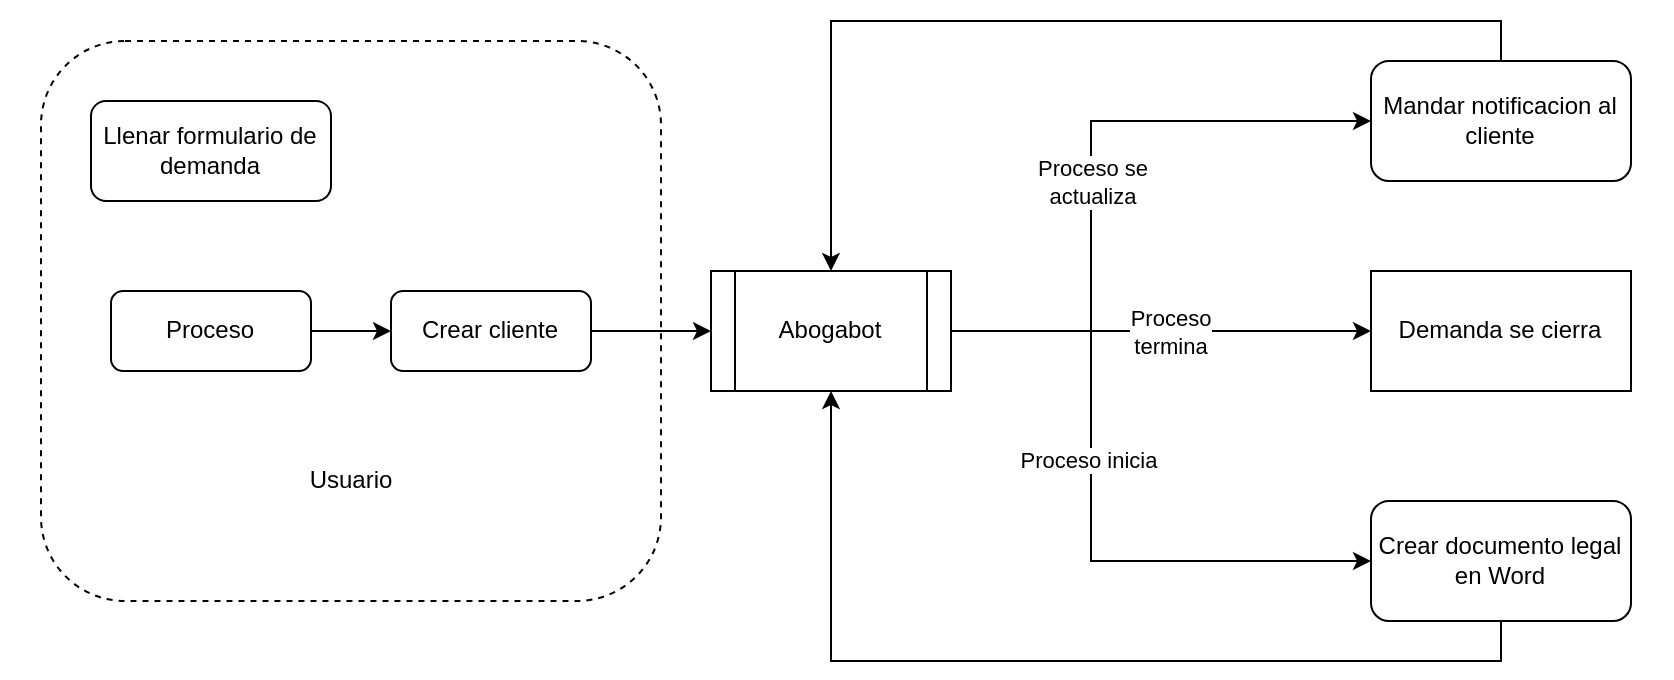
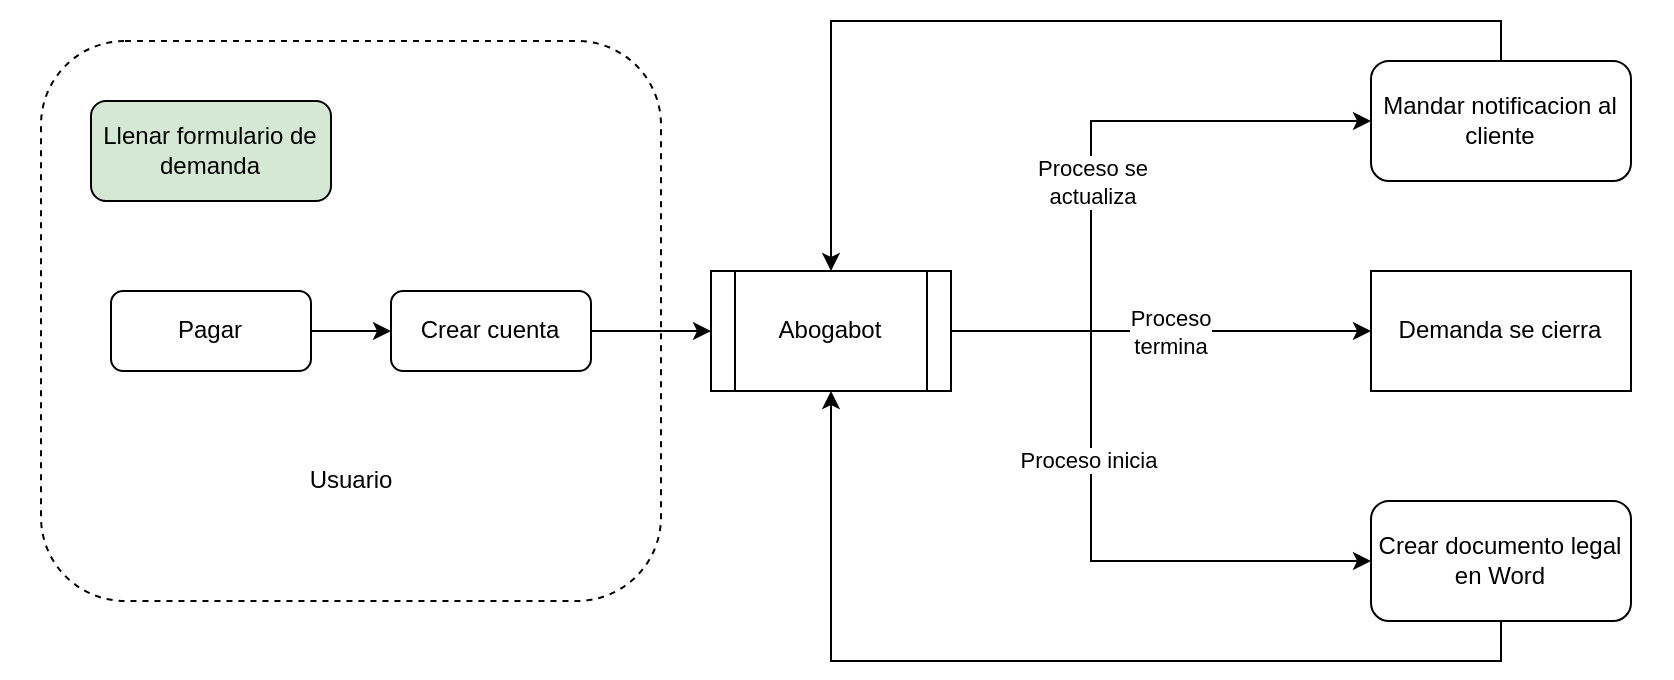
- <mxCell id="9" value="Llenar formulario de demanda" style="rounded=1;whiteSpace=wrap;html=1;" vertex="1" parent="1"><mxGeometry x="45" y="50" width="120" height="50" as="geometry" /></mxCell>
+ <mxCell id="9" value="Llenar formulario de demanda" style="rounded=1;whiteSpace=wrap;html=1;fillColor=#d5e8d4;" vertex="1" parent="1"><mxGeometry x="45" y="50" width="120" height="50" as="geometry" /></mxCell>
- <mxCell id="13" value="Proceso" style="rounded=1;whiteSpace=wrap;html=1;" vertex="1" parent="1"><mxGeometry x="55" y="145" width="100" height="40" as="geometry" /></mxCell>
+ <mxCell id="13" value="Pagar" style="rounded=1;whiteSpace=wrap;html=1;" vertex="1" parent="1"><mxGeometry x="55" y="145" width="100" height="40" as="geometry" /></mxCell>
- <mxCell id="15" value="Crear cliente" style="rounded=1;whiteSpace=wrap;html=1;" vertex="1" parent="1"><mxGeometry x="195" y="145" width="100" height="40" as="geometry" /></mxCell>
+ <mxCell id="15" value="Crear cuenta" style="rounded=1;whiteSpace=wrap;html=1;" vertex="1" parent="1"><mxGeometry x="195" y="145" width="100" height="40" as="geometry" /></mxCell>
